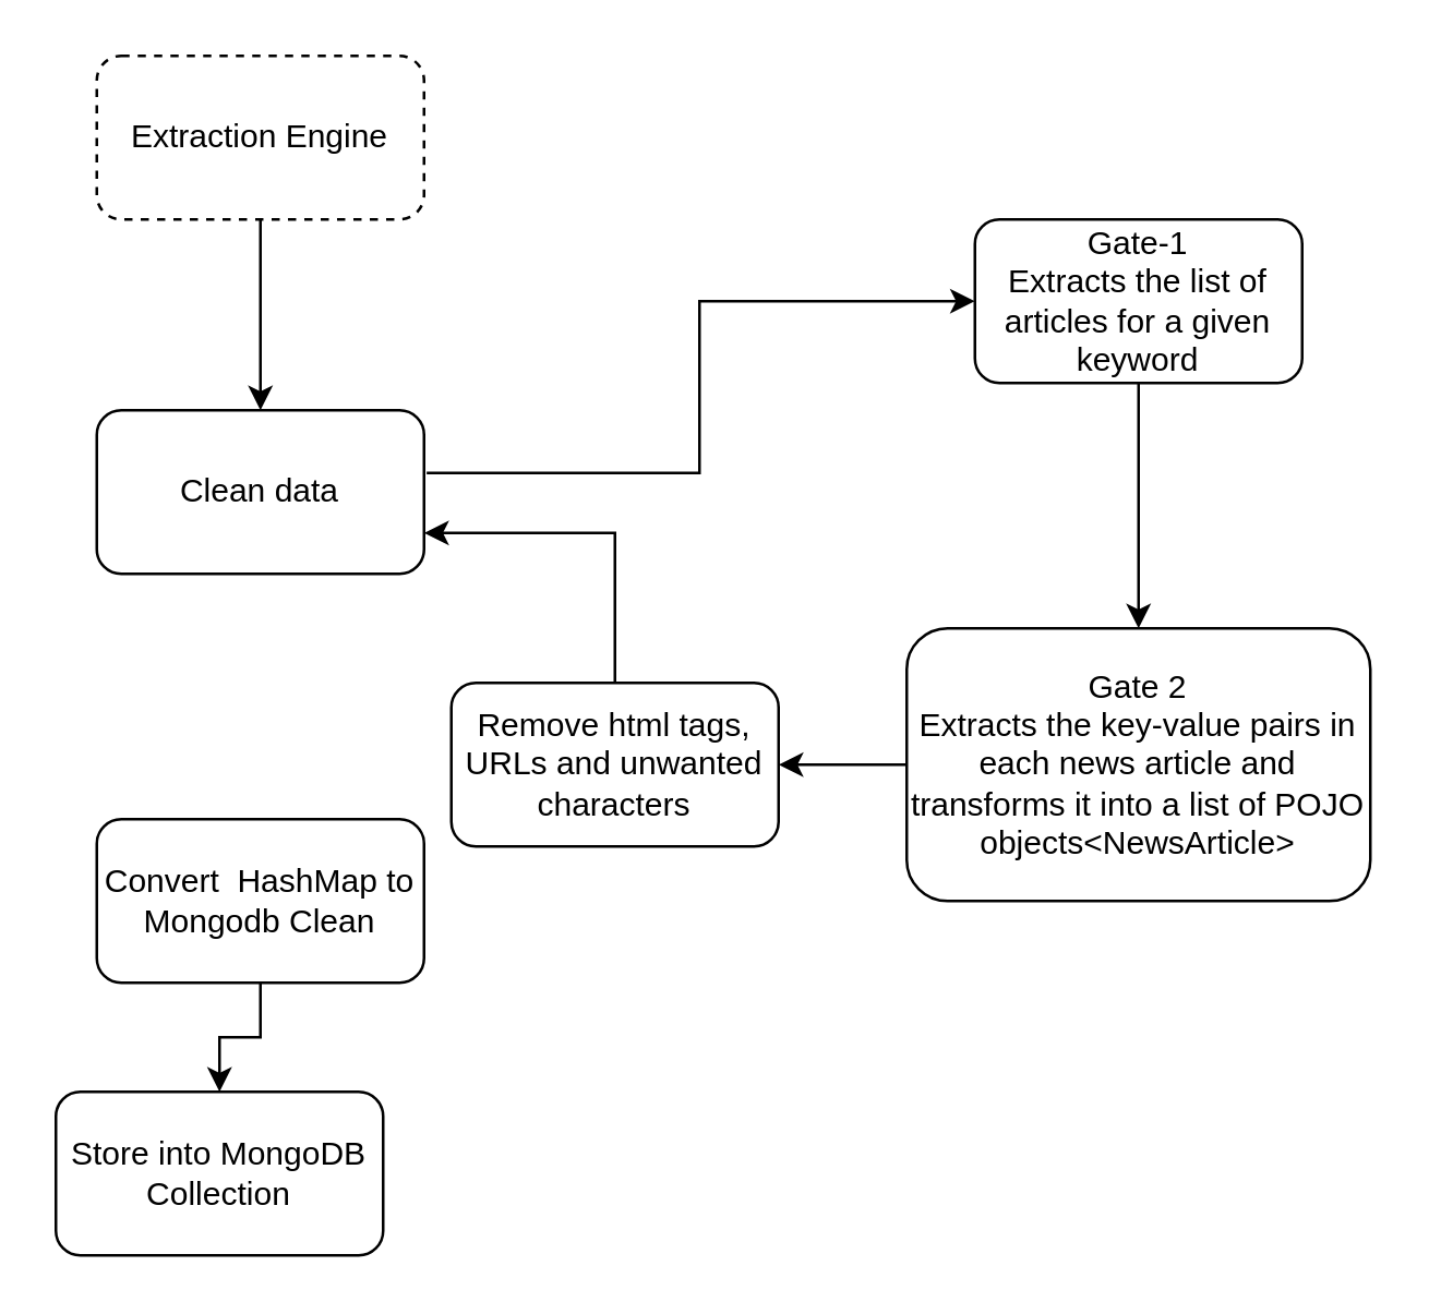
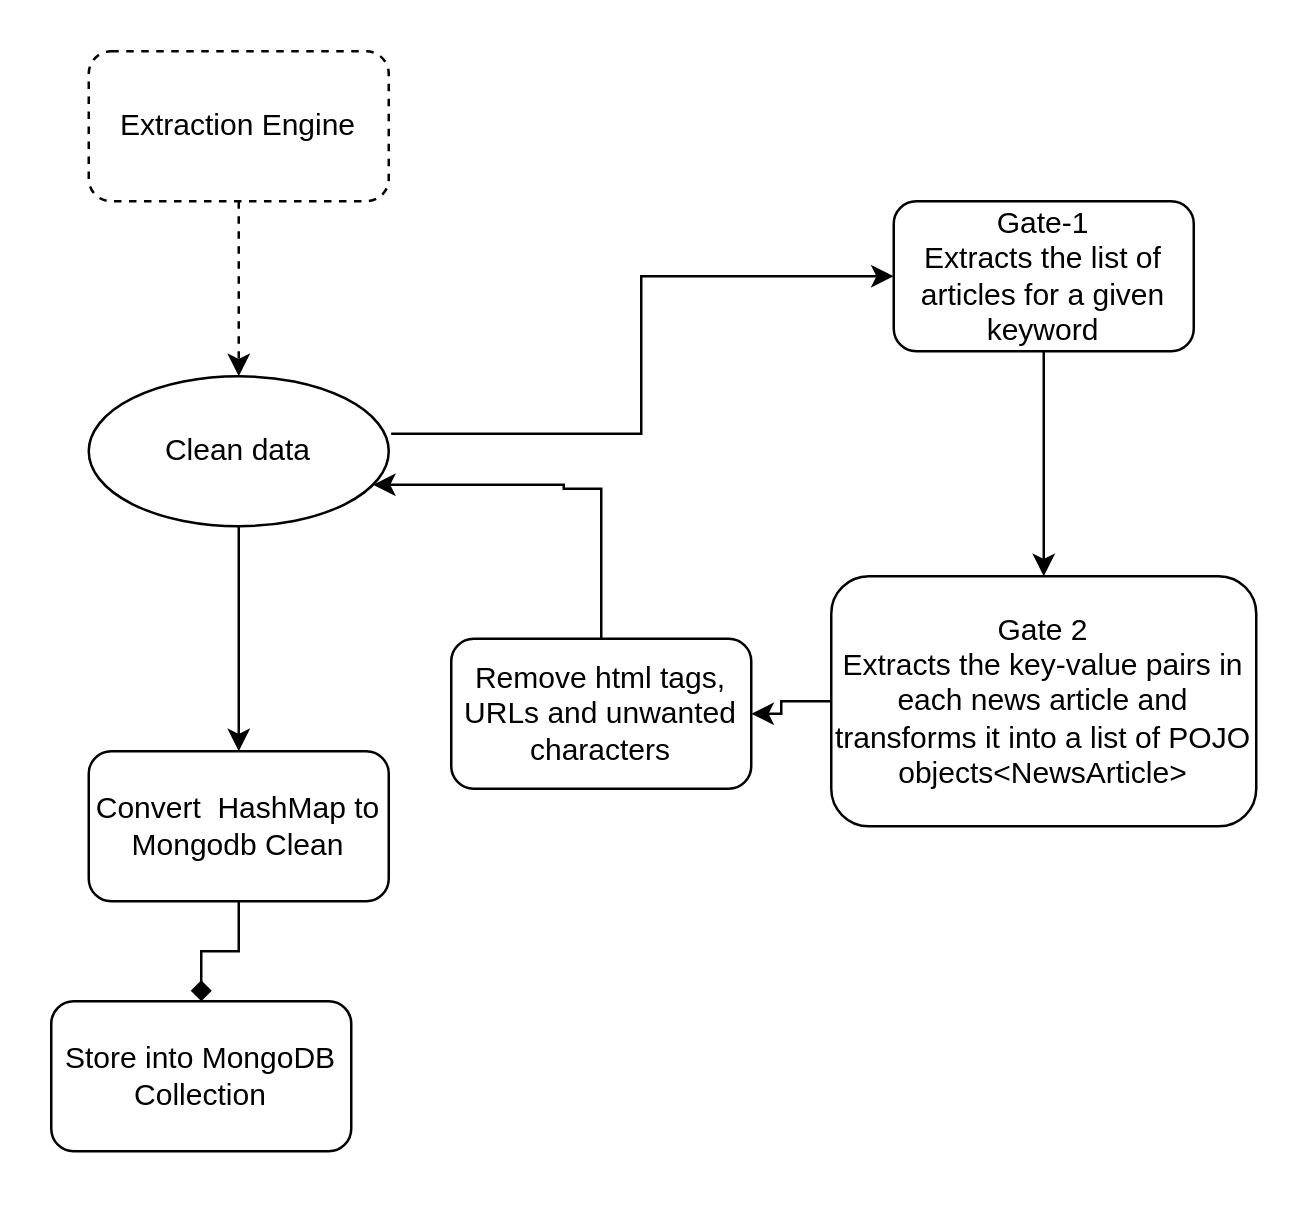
- <mxCell id="2" style="edgeStyle=orthogonalEdgeStyle;rounded=0;orthogonalLoop=1;jettySize=auto;html=1;entryX=0.5;entryY=0;entryDx=0;entryDy=0;" parent="1" source="3" target="6" edge="1"><mxGeometry relative="1" as="geometry" /></mxCell>
+ <mxCell id="2" style="edgeStyle=orthogonalEdgeStyle;rounded=0;orthogonalLoop=1;jettySize=auto;html=1;entryX=0.5;entryY=0;entryDx=0;entryDy=0;dashed=1;" parent="1" source="3" target="6" edge="1"><mxGeometry relative="1" as="geometry" /></mxCell>
- <mxCell id="6" value="Clean data" style="rounded=1;whiteSpace=wrap;html=1;" parent="1" vertex="1"><mxGeometry x="35" y="150" width="120" height="60" as="geometry" /></mxCell>
+ <mxCell id="6" value="Clean data" style="ellipse;whiteSpace=wrap;html=1;" parent="1" vertex="1"><mxGeometry x="35" y="150" width="120" height="60" as="geometry" /></mxCell>
+ <mxCell id="4" style="edgeStyle=orthogonalEdgeStyle;rounded=0;orthogonalLoop=1;jettySize=auto;html=1;entryX=0.5;entryY=0;entryDx=0;entryDy=0;" parent="1" source="6" target="8" edge="1"><mxGeometry relative="1" as="geometry" /></mxCell>
- <mxCell id="14" value="Remove html tags, URLs and unwanted characters" style="rounded=1;whiteSpace=wrap;html=1;" vertex="1" parent="1"><mxGeometry x="165" y="250" width="120" height="60" as="geometry" /></mxCell>
+ <mxCell id="14" value="Remove html tags, URLs and unwanted characters" style="rounded=1;whiteSpace=wrap;html=1;" vertex="1" parent="1"><mxGeometry x="180" y="255" width="120" height="60" as="geometry" /></mxCell>
- <mxCell id="7" style="edgeStyle=orthogonalEdgeStyle;rounded=0;orthogonalLoop=1;jettySize=auto;html=1;startArrow=none;startFill=0;" edge="1" parent="1" source="8" target="15"><mxGeometry relative="1" as="geometry" /></mxCell>
+ <mxCell id="7" style="edgeStyle=orthogonalEdgeStyle;rounded=0;orthogonalLoop=1;jettySize=auto;html=1;startArrow=none;startFill=0;endArrow=diamond;" edge="1" parent="1" source="8" target="15"><mxGeometry relative="1" as="geometry" /></mxCell>
